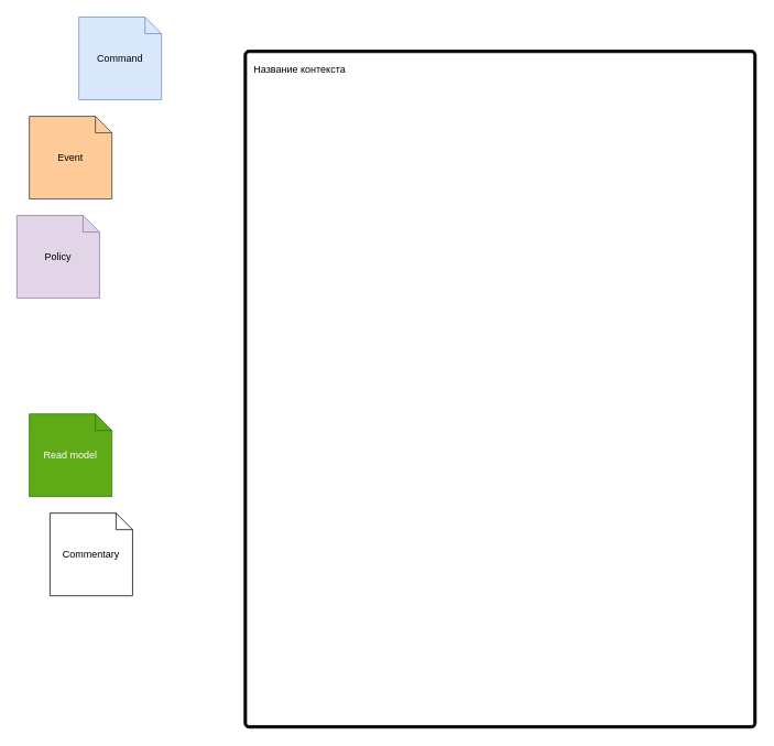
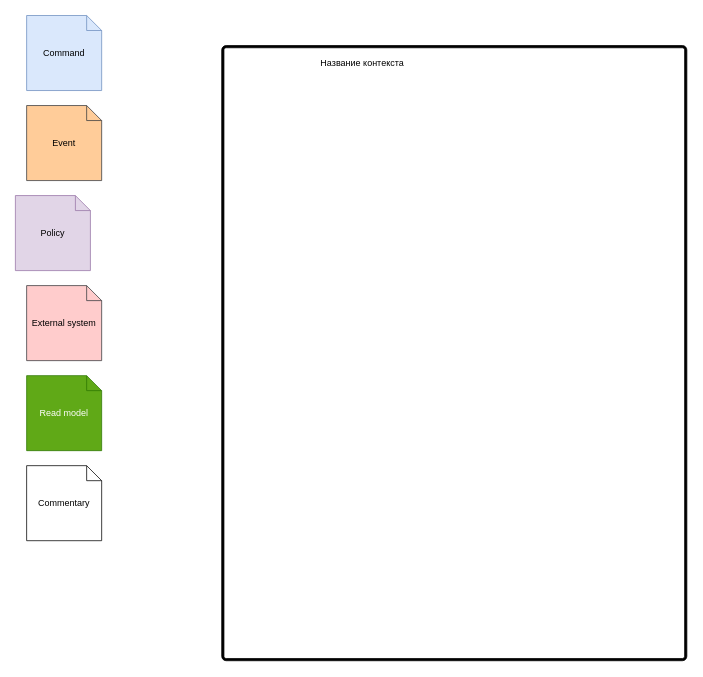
- <mxCell id="2" value="Command" style="shape=note;size=20;whiteSpace=wrap;html=1;fillColor=#dae8fc;strokeColor=#6c8ebf;" vertex="1" parent="1"><mxGeometry x="95" y="20" width="100" height="100" as="geometry" /></mxCell>
+ <mxCell id="2" value="Command" style="shape=note;size=20;whiteSpace=wrap;html=1;fillColor=#dae8fc;strokeColor=#6c8ebf;" vertex="1" parent="1"><mxGeometry x="35" y="20" width="100" height="100" as="geometry" /></mxCell>
- <mxCell id="9" value="Название контекста" style="text;html=1;strokeColor=none;fillColor=none;align=left;verticalAlign=top;whiteSpace=wrap;rounded=0;" vertex="1" parent="1"><mxGeometry x="305" y="70" width="310" height="30" as="geometry" /></mxCell>
+ <mxCell id="9" value="Название контекста" style="text;html=1;strokeColor=none;fillColor=none;align=left;verticalAlign=top;whiteSpace=wrap;rounded=0;" vertex="1" parent="1"><mxGeometry x="425" y="70" width="310" height="30" as="geometry" /></mxCell>
+ <mxCell id="5" value="External system" style="shape=note;size=20;whiteSpace=wrap;html=1;fillColor=#ffcccc;strokeColor=#36393d;" vertex="1" parent="1"><mxGeometry x="35" y="380" width="100" height="100" as="geometry" /></mxCell>
- <mxCell id="7" value="Commentary" style="shape=note;size=20;whiteSpace=wrap;html=1;" vertex="1" parent="1"><mxGeometry x="60" y="620" width="100" height="100" as="geometry" /></mxCell>
+ <mxCell id="7" value="Commentary" style="shape=note;size=20;whiteSpace=wrap;html=1;" vertex="1" parent="1"><mxGeometry x="35" y="620" width="100" height="100" as="geometry" /></mxCell>
